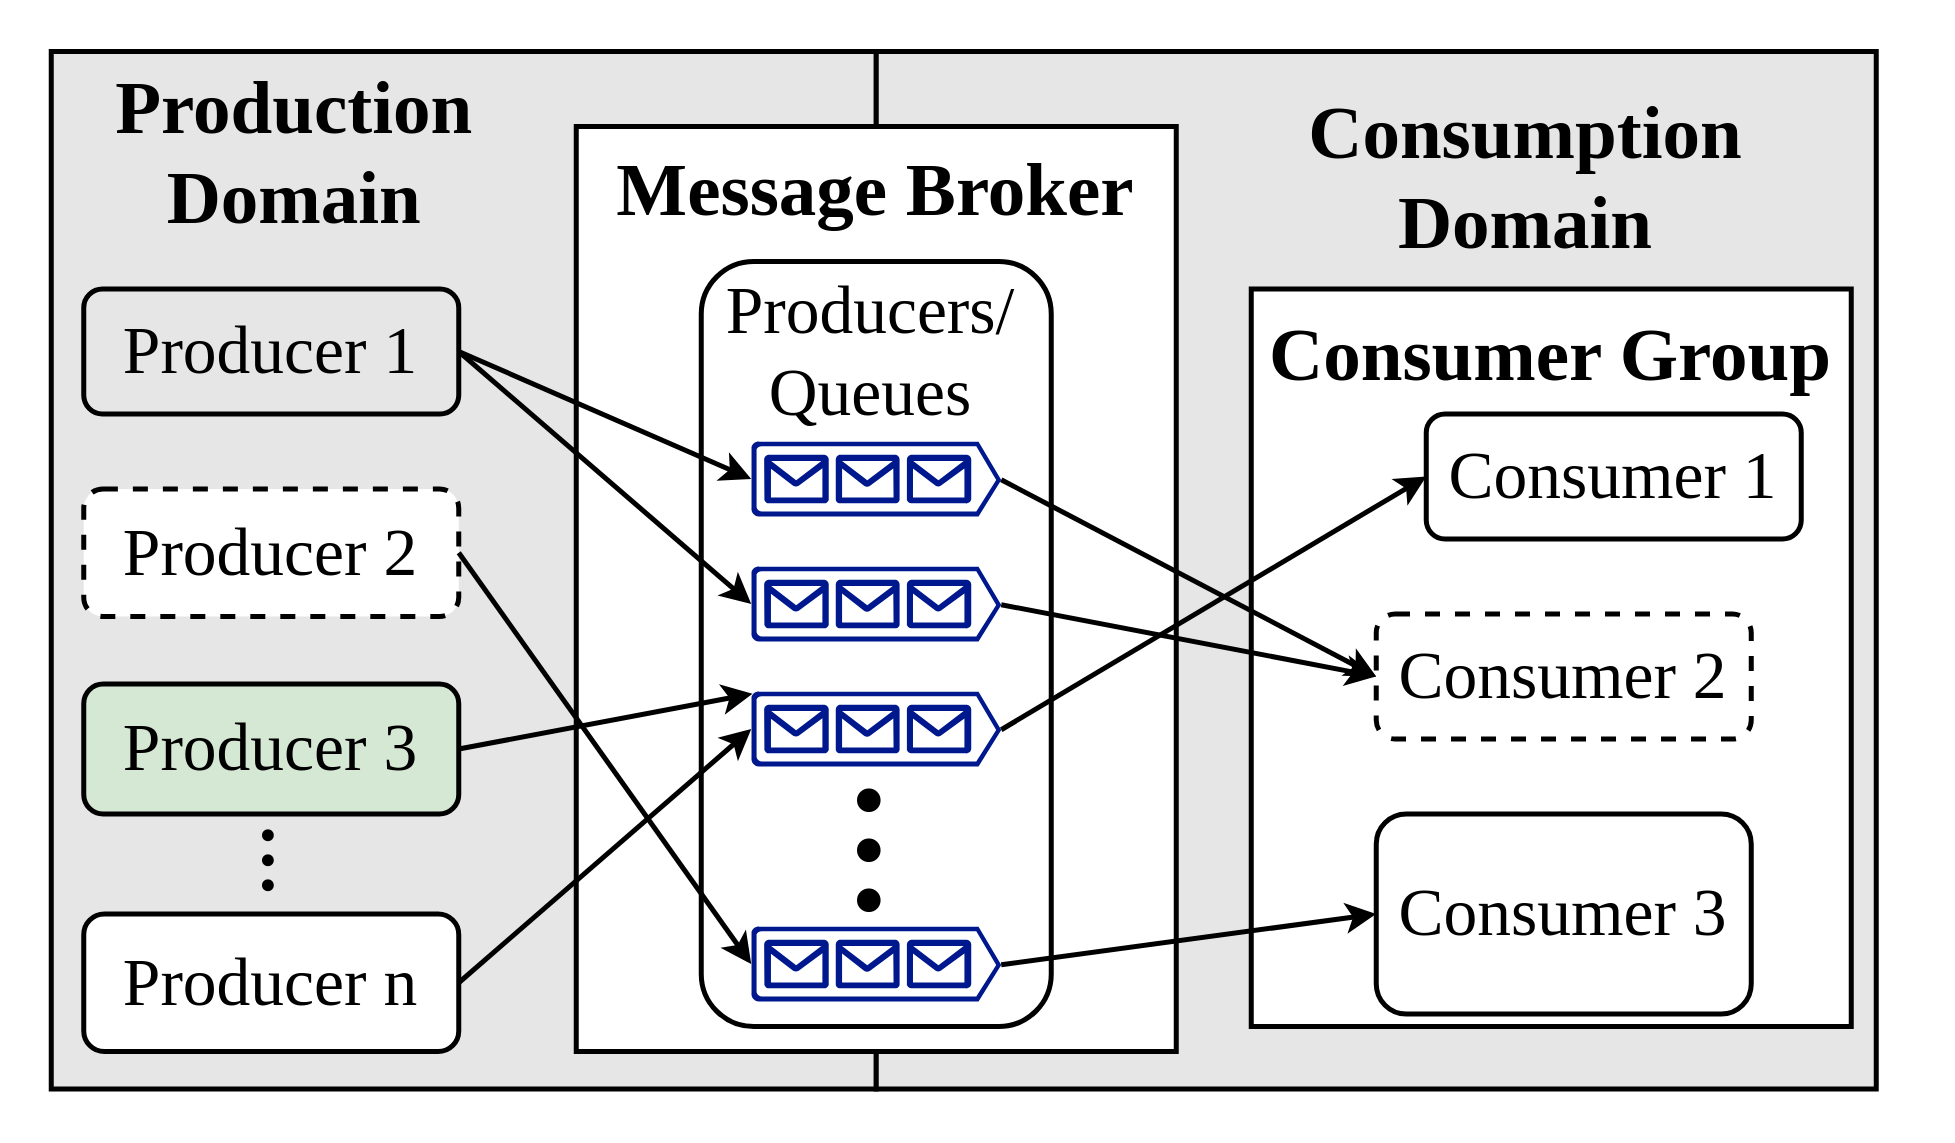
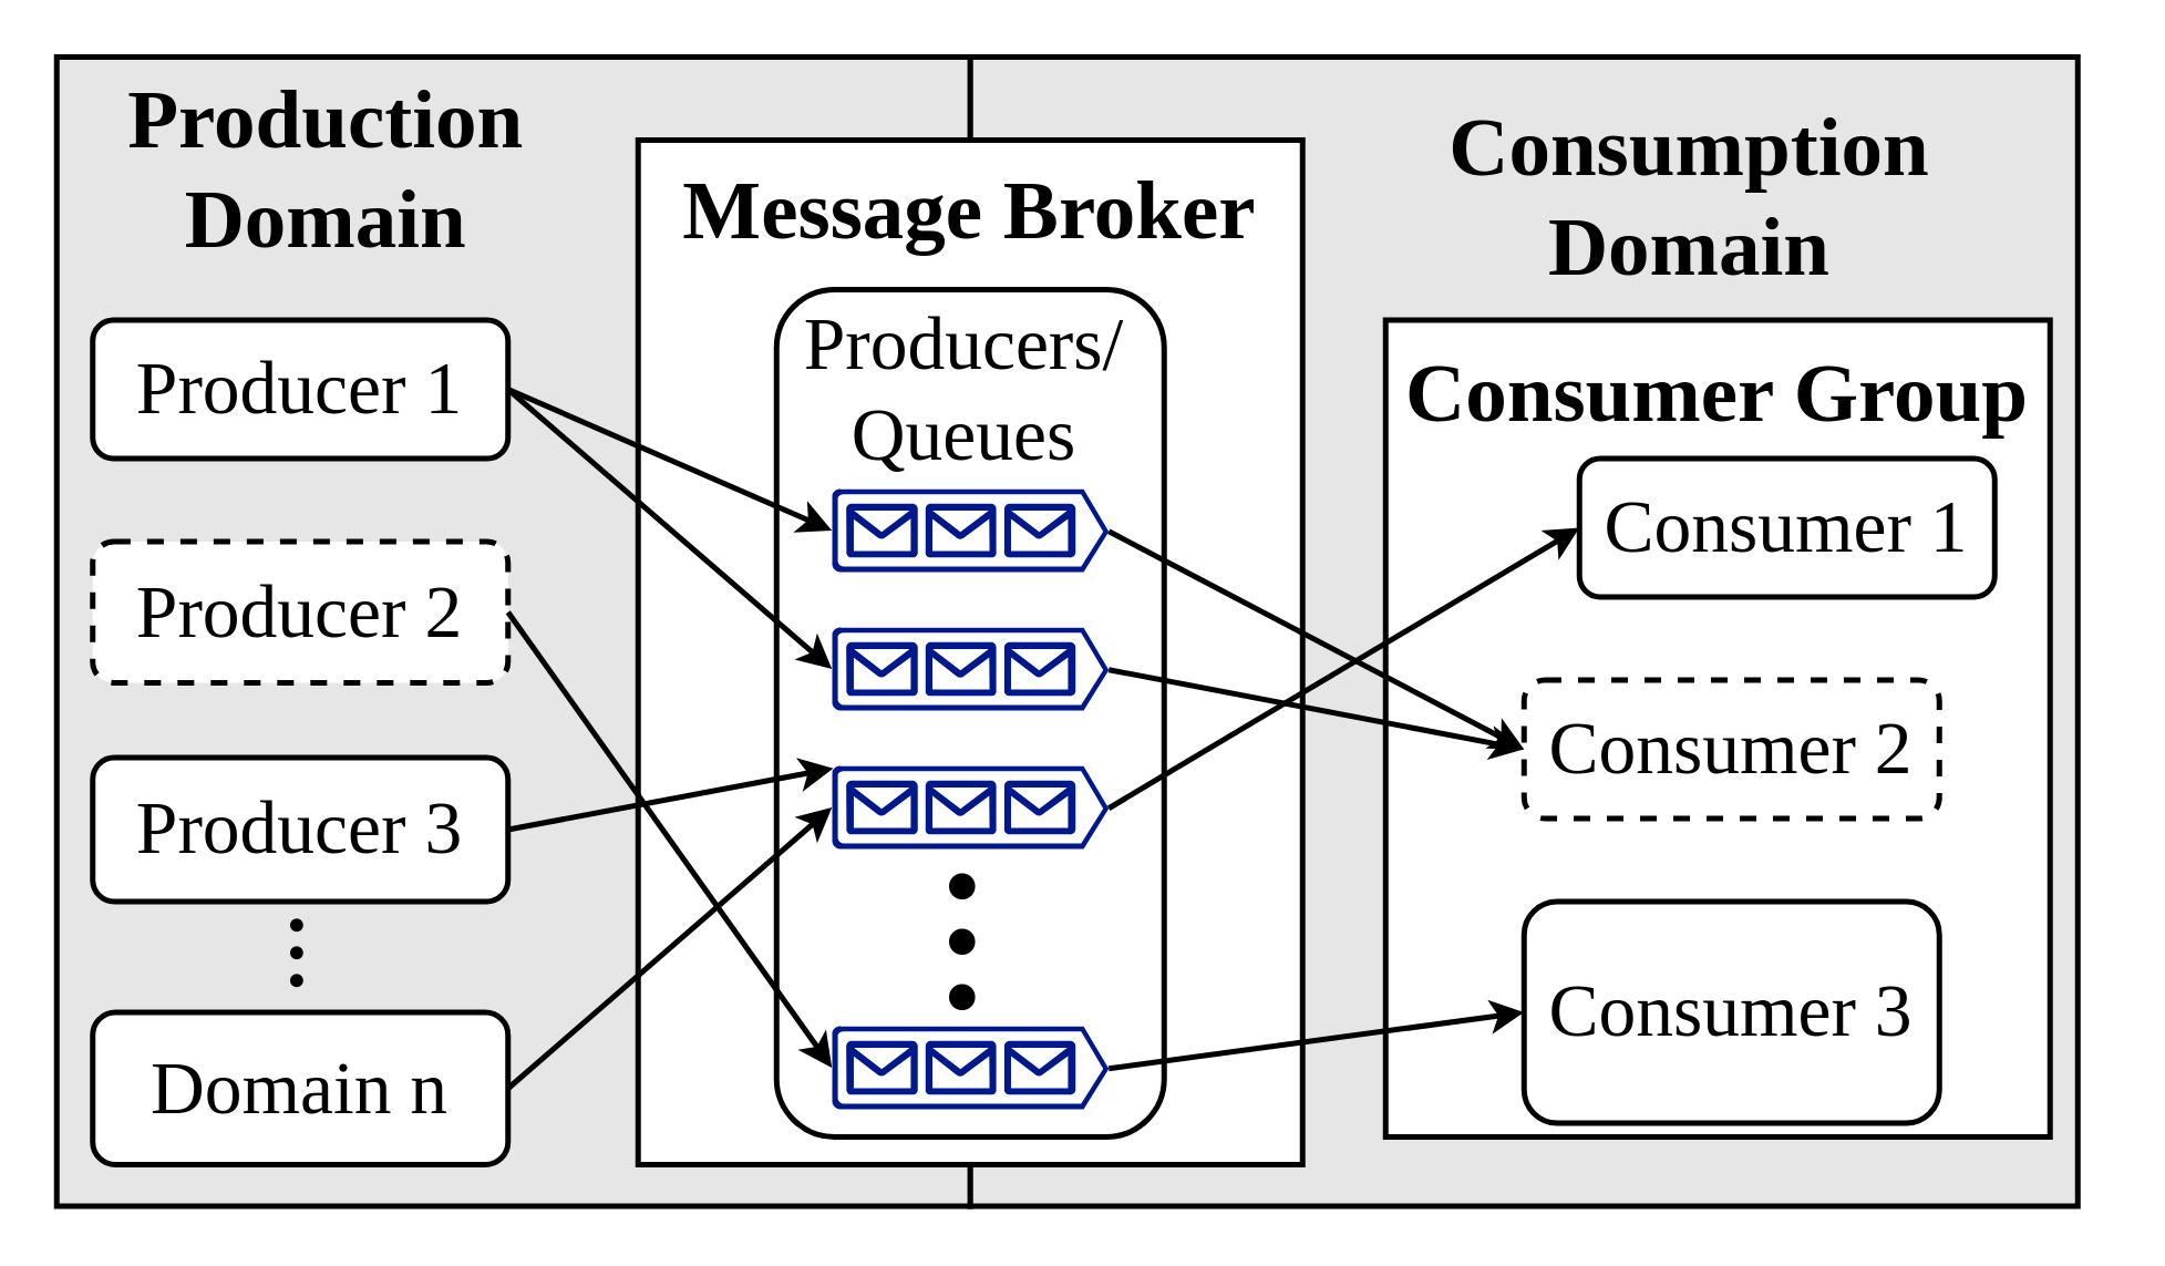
- <mxCell id="16" value="Producer 1" style="rounded=1;whiteSpace=wrap;html=1;strokeWidth=2;fontFamily=Times New Roman;fontSize=27;fillColor=#e6e6e6;" vertex="1" parent="15"><mxGeometry x="33" y="115" width="150" height="50" as="geometry" /></mxCell>
+ <mxCell id="16" value="Producer 1" style="rounded=1;whiteSpace=wrap;html=1;strokeWidth=2;fontFamily=Times New Roman;fontSize=27;" vertex="1" parent="15"><mxGeometry x="33" y="115" width="150" height="50" as="geometry" /></mxCell>
- <mxCell id="18" value="Producer 3" style="rounded=1;whiteSpace=wrap;html=1;strokeWidth=2;fontFamily=Times New Roman;fontSize=27;fillColor=#d5e8d4;" vertex="1" parent="15"><mxGeometry x="33" y="273" width="150" height="52" as="geometry" /></mxCell>
+ <mxCell id="18" value="Producer 3" style="rounded=1;whiteSpace=wrap;html=1;strokeWidth=2;fontFamily=Times New Roman;fontSize=27;" vertex="1" parent="15"><mxGeometry x="33" y="273" width="150" height="52" as="geometry" /></mxCell>
- <mxCell id="19" value="Producer n" style="rounded=1;whiteSpace=wrap;html=1;strokeWidth=2;fontFamily=Times New Roman;fontSize=27;" vertex="1" parent="15"><mxGeometry x="33" y="365" width="150" height="55" as="geometry" /></mxCell>
+ <mxCell id="19" value="Domain n" style="rounded=1;whiteSpace=wrap;html=1;strokeWidth=2;fontFamily=Times New Roman;fontSize=27;" vertex="1" parent="15"><mxGeometry x="33" y="365" width="150" height="55" as="geometry" /></mxCell>
